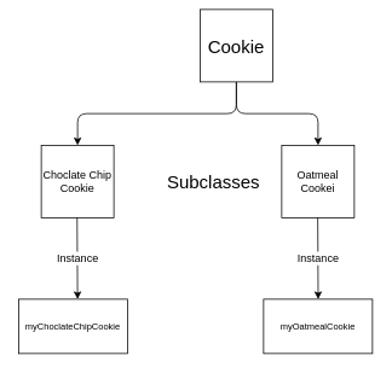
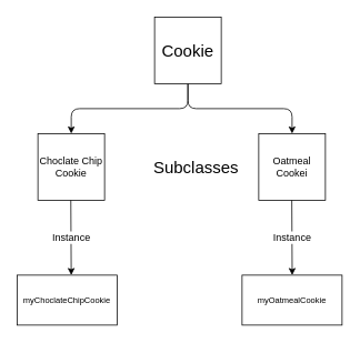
- <mxCell id="6" value="&lt;font style=&quot;font-size: 20px;&quot;&gt;Cookie&lt;/font&gt;" style="whiteSpace=wrap;html=1;aspect=fixed;" parent="1" vertex="1"><mxGeometry x="220" y="10" width="80" height="80" as="geometry" /></mxCell>
+ <mxCell id="6" value="&lt;font style=&quot;font-size: 20px;&quot;&gt;Cookie&lt;/font&gt;" style="whiteSpace=wrap;html=1;aspect=fixed;" parent="1" vertex="1"><mxGeometry x="185" y="20" width="80" height="80" as="geometry" /></mxCell>
